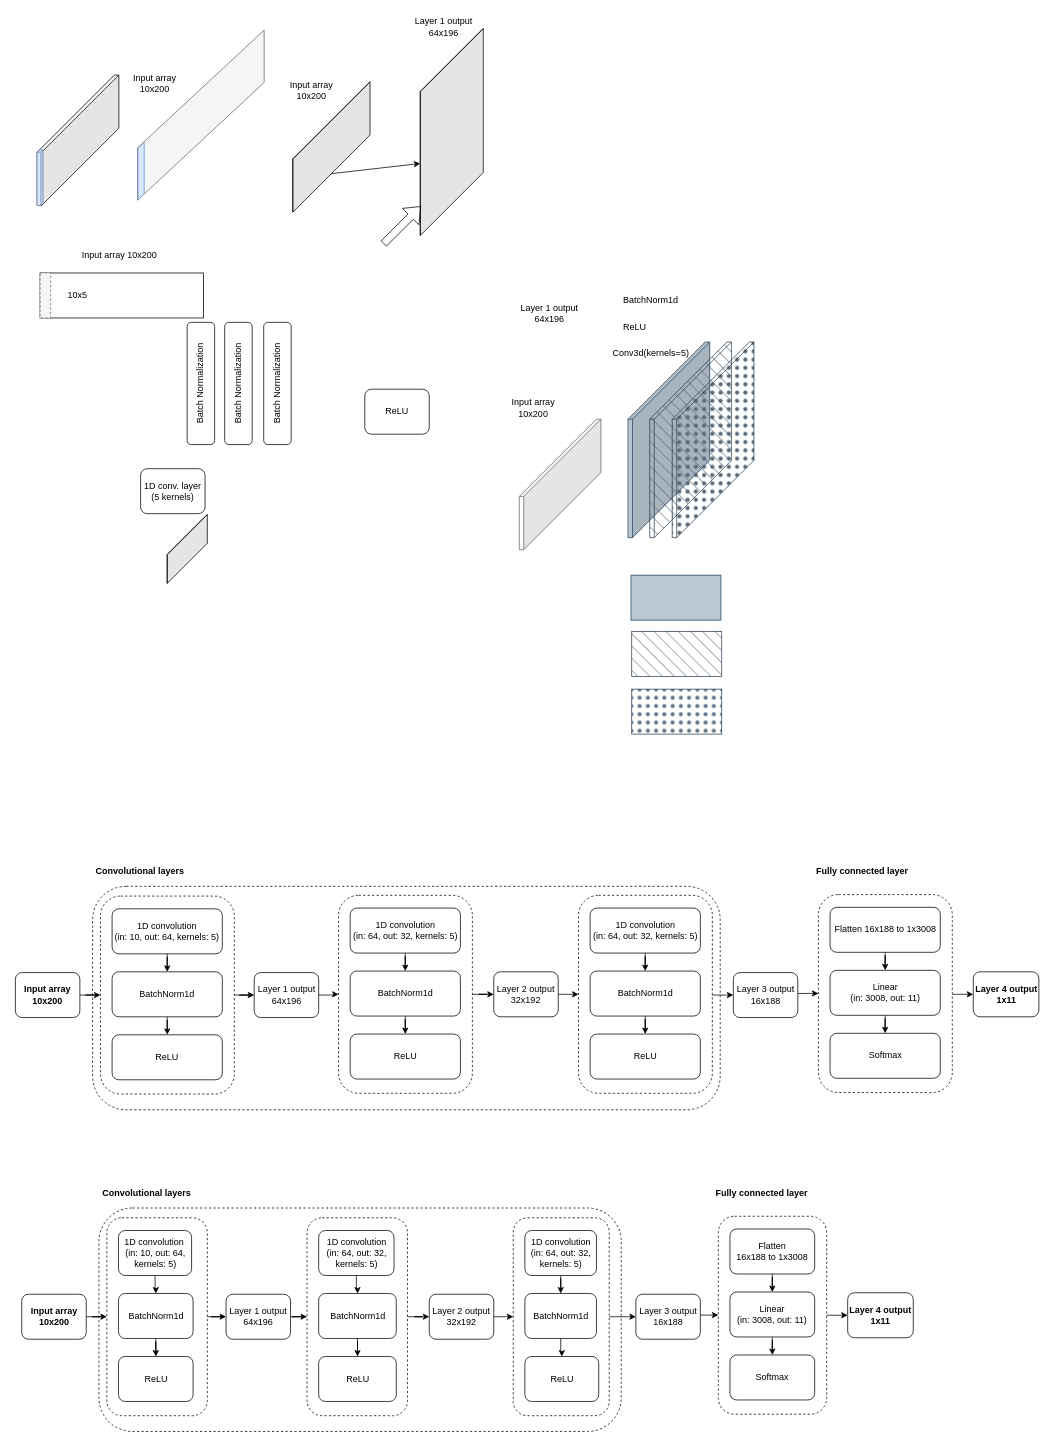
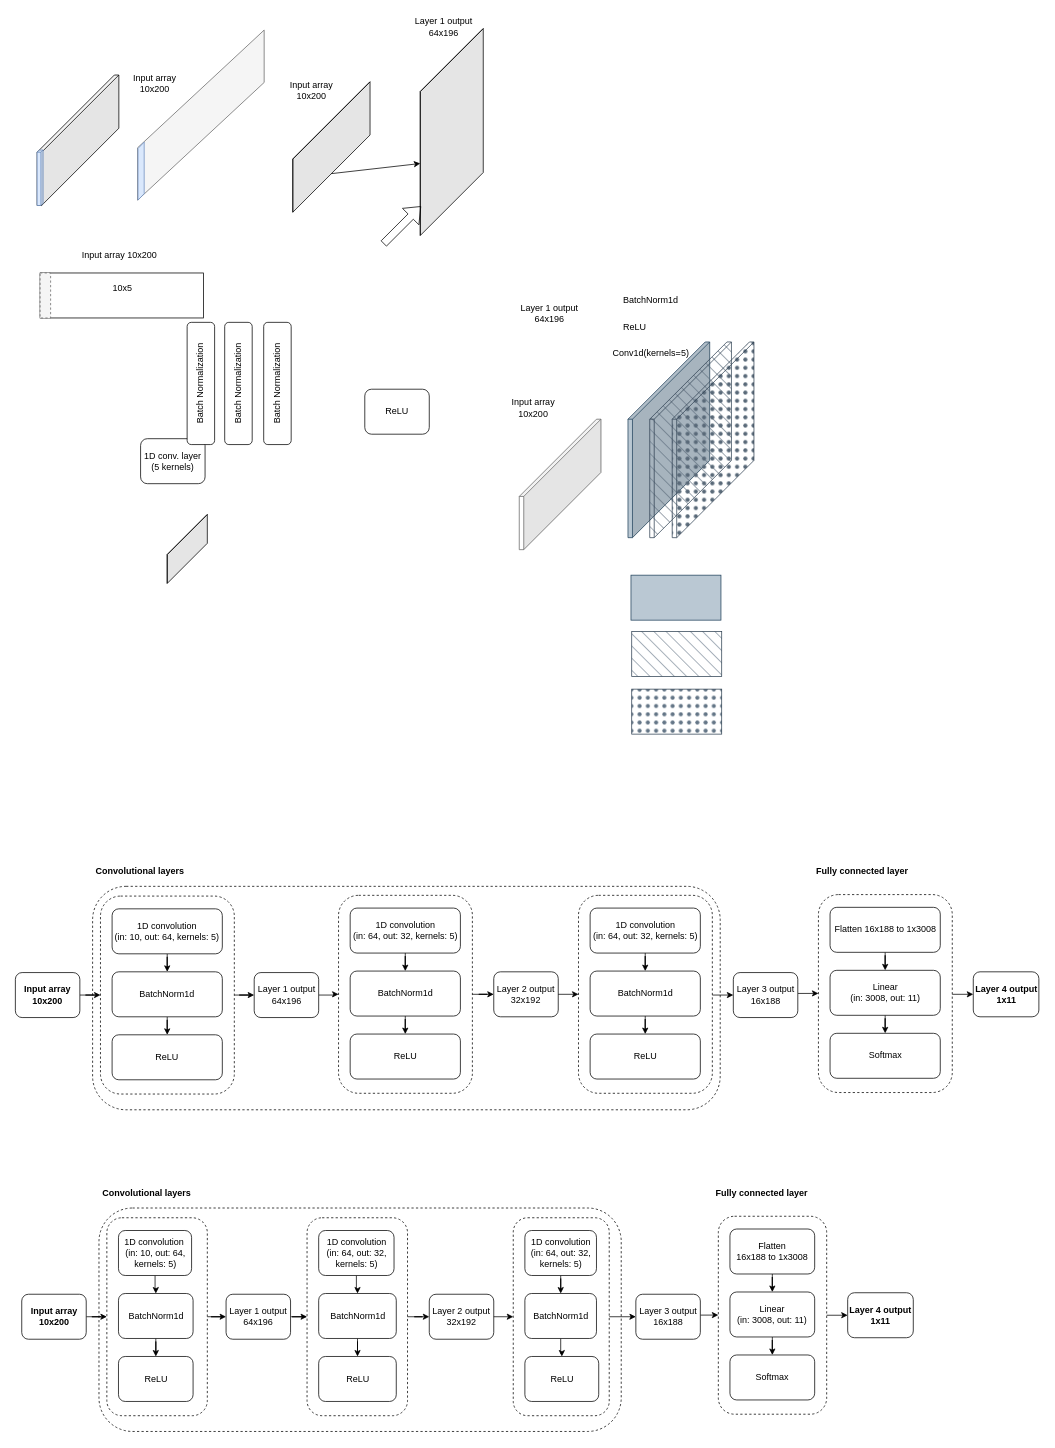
- <mxCell id="12" value="10x5" style="text;html=1;align=center;verticalAlign=middle;whiteSpace=wrap;rounded=0;" vertex="1" parent="1"><mxGeometry x="73" y="378" width="60" height="30" as="geometry" /></mxCell>
+ <mxCell id="12" value="10x5" style="text;html=1;align=center;verticalAlign=middle;whiteSpace=wrap;rounded=0;" vertex="1" parent="1"><mxGeometry x="133" y="368" width="60" height="30" as="geometry" /></mxCell>
- <mxCell id="36" value="Conv3d(kernels=5)" style="text;html=1;align=left;verticalAlign=middle;whiteSpace=wrap;rounded=0;" vertex="1" parent="1"><mxGeometry x="815" y="455" width="81" height="30" as="geometry" /></mxCell>
+ <mxCell id="36" value="Conv1d(kernels=5)" style="text;html=1;align=left;verticalAlign=middle;whiteSpace=wrap;rounded=0;" vertex="1" parent="1"><mxGeometry x="815" y="455" width="81" height="30" as="geometry" /></mxCell>
- <mxCell id="17" value="1D conv. layer&lt;div&gt;(5 kernels)&lt;/div&gt;" style="rounded=1;whiteSpace=wrap;html=1;" vertex="1" parent="1"><mxGeometry x="187" y="624" width="86" height="60" as="geometry" /></mxCell>
+ <mxCell id="17" value="1D conv. layer&lt;div&gt;(5 kernels)&lt;/div&gt;" style="rounded=1;whiteSpace=wrap;html=1;" vertex="1" parent="1"><mxGeometry x="187" y="584" width="86" height="60" as="geometry" /></mxCell>
